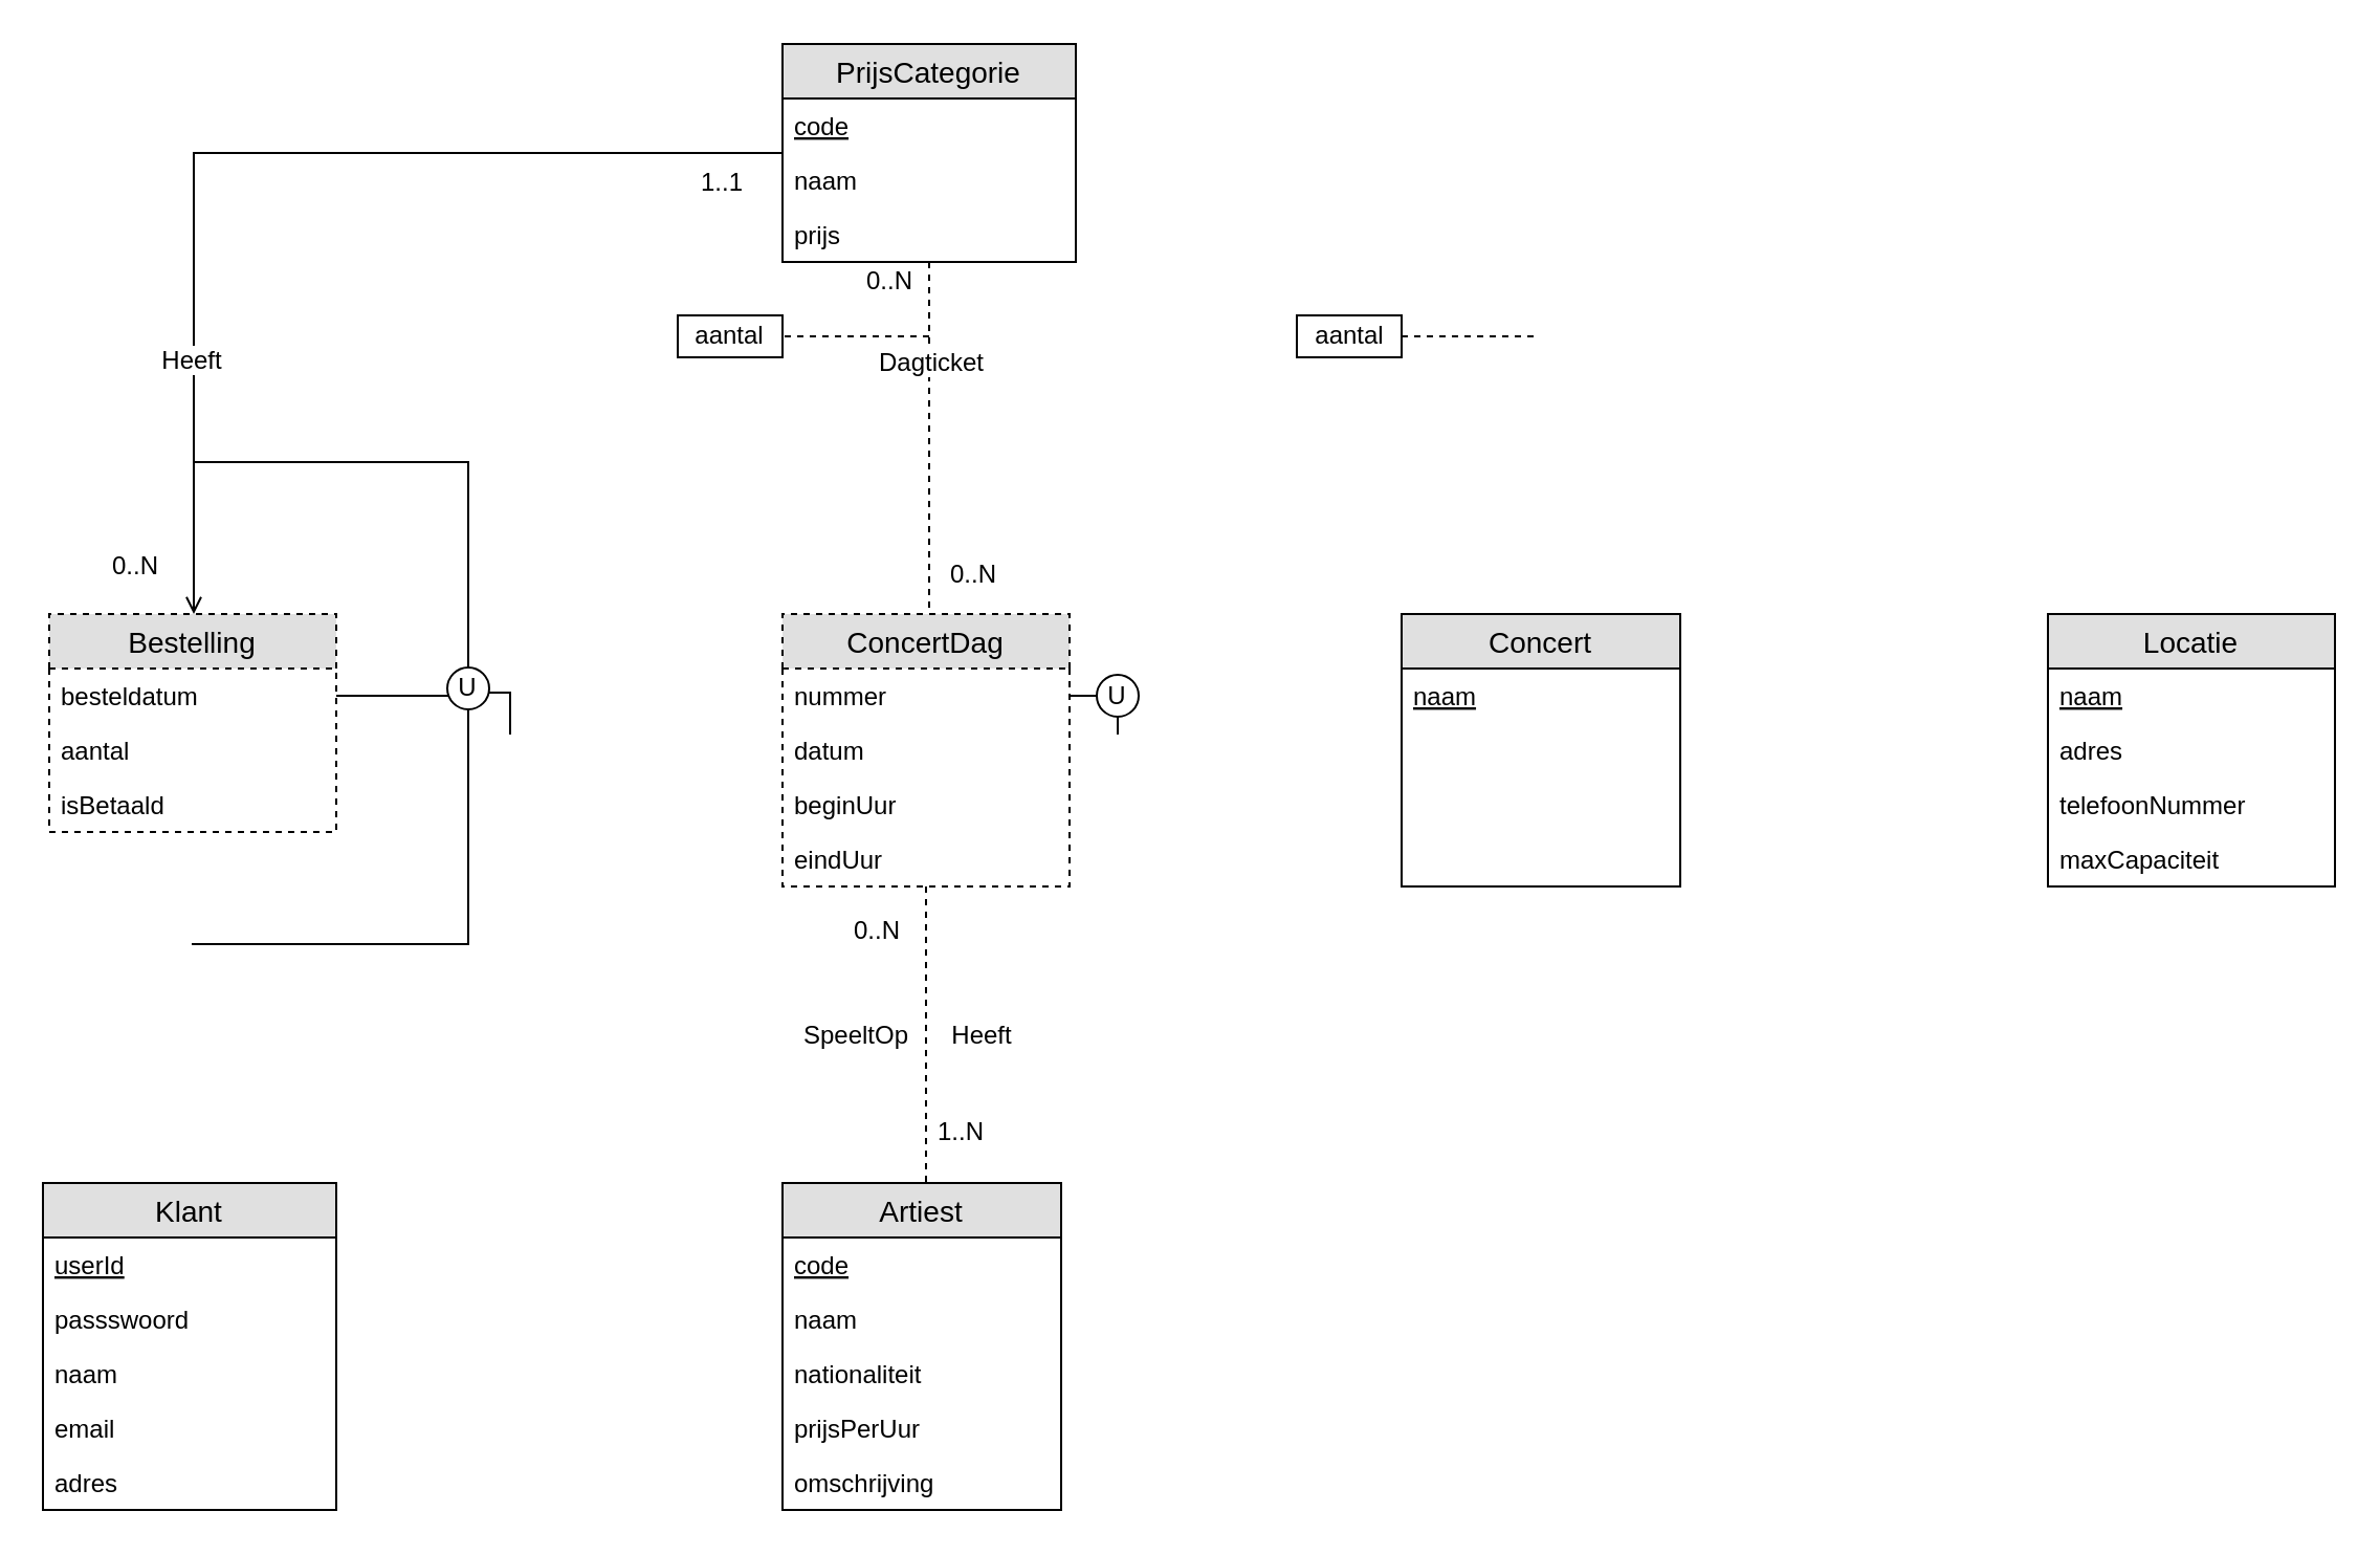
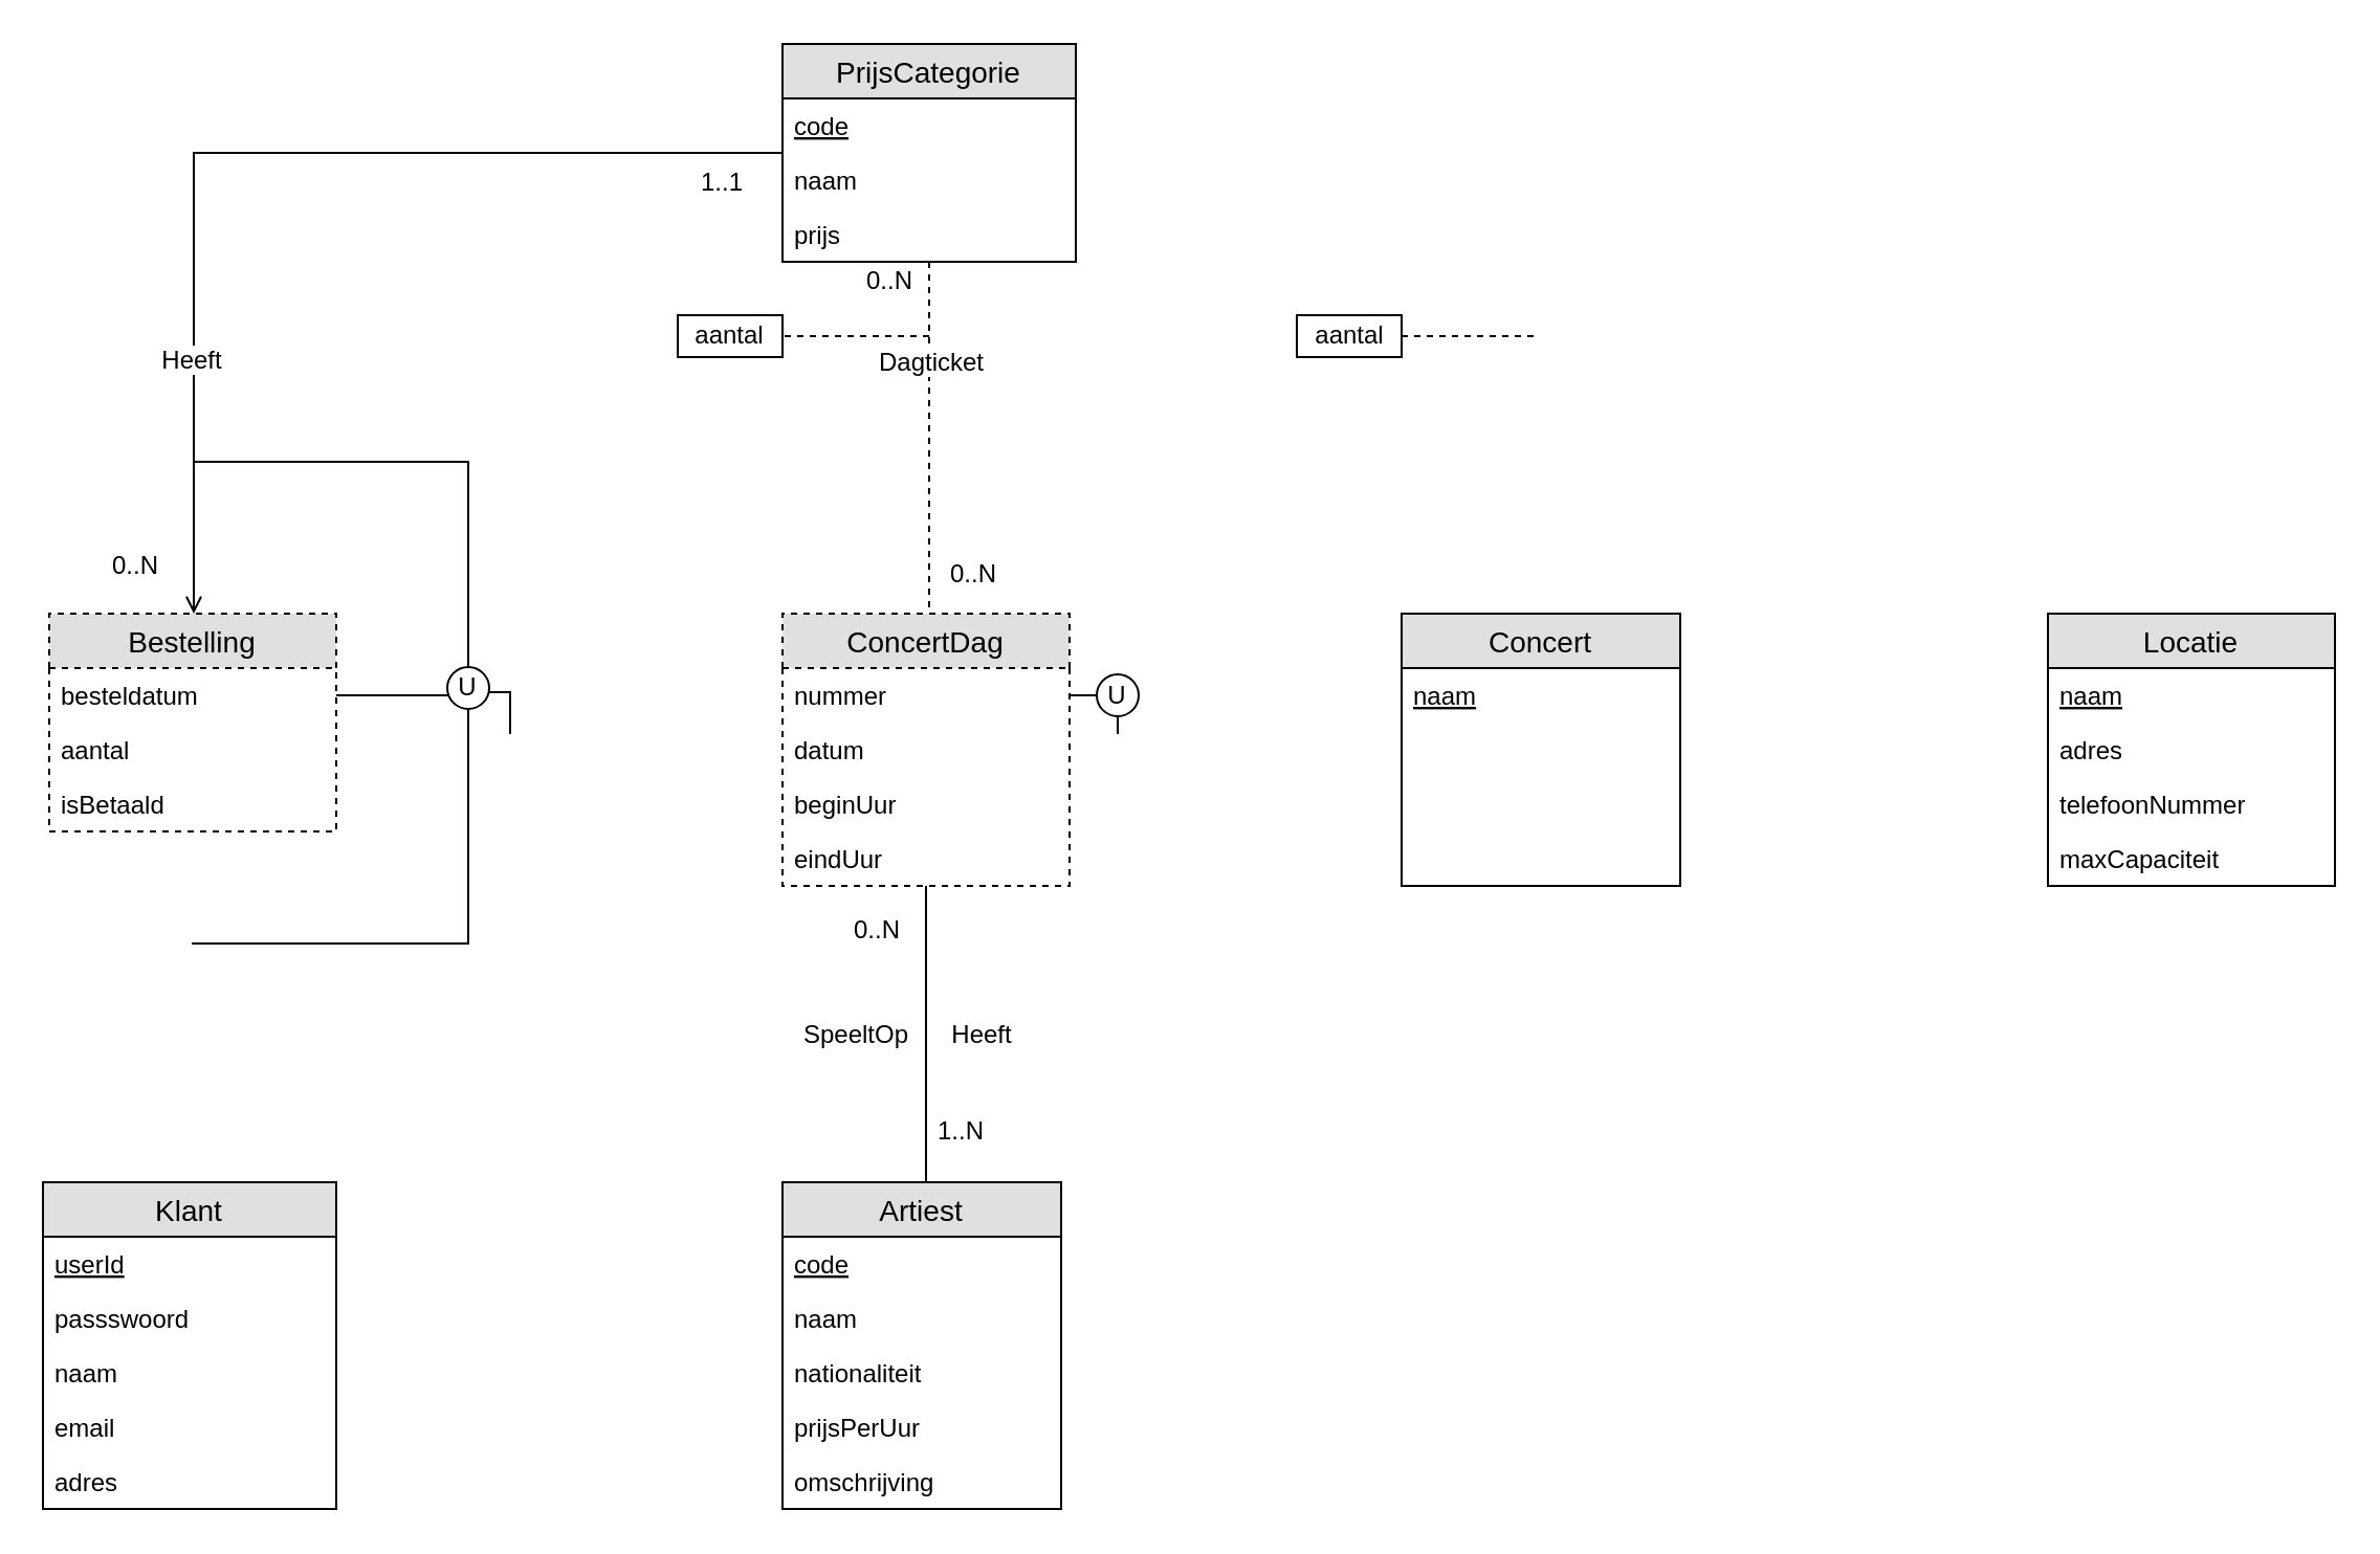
- <mxCell id="19" value="" style="edgeStyle=orthogonalEdgeStyle;fontSize=12;html=1;endArrow=none;jumpSize=6;strokeWidth=1;endFill=0;rounded=0;jumpStyle=none;dashed=1;" parent="1" source="24" target="9" edge="1"><mxGeometry width="100" height="100" relative="1" as="geometry"><mxPoint x="810.5" y="494.667" as="sourcePoint" /><mxPoint x="969.5" y="494.667" as="targetPoint" /><Array as="points"><mxPoint x="442" y="565" /><mxPoint x="444" y="565" /></Array></mxGeometry></mxCell>
+ <mxCell id="19" value="" style="edgeStyle=orthogonalEdgeStyle;fontSize=12;html=1;endArrow=none;jumpSize=6;strokeWidth=1;endFill=0;rounded=0;jumpStyle=none;" parent="1" source="24" target="9" edge="1"><mxGeometry width="100" height="100" relative="1" as="geometry"><mxPoint x="810.5" y="494.667" as="sourcePoint" /><mxPoint x="969.5" y="494.667" as="targetPoint" /><Array as="points"><mxPoint x="442" y="565" /><mxPoint x="444" y="565" /></Array></mxGeometry></mxCell>
